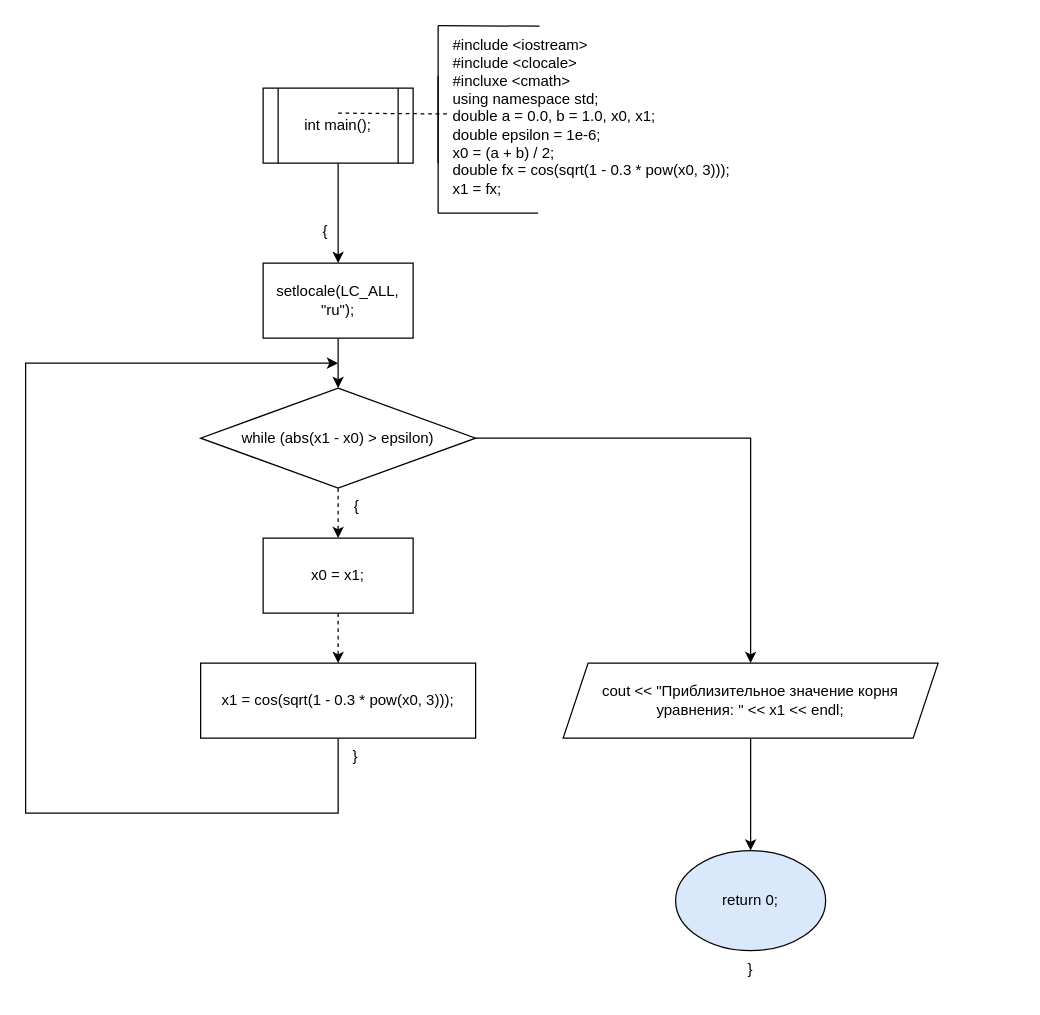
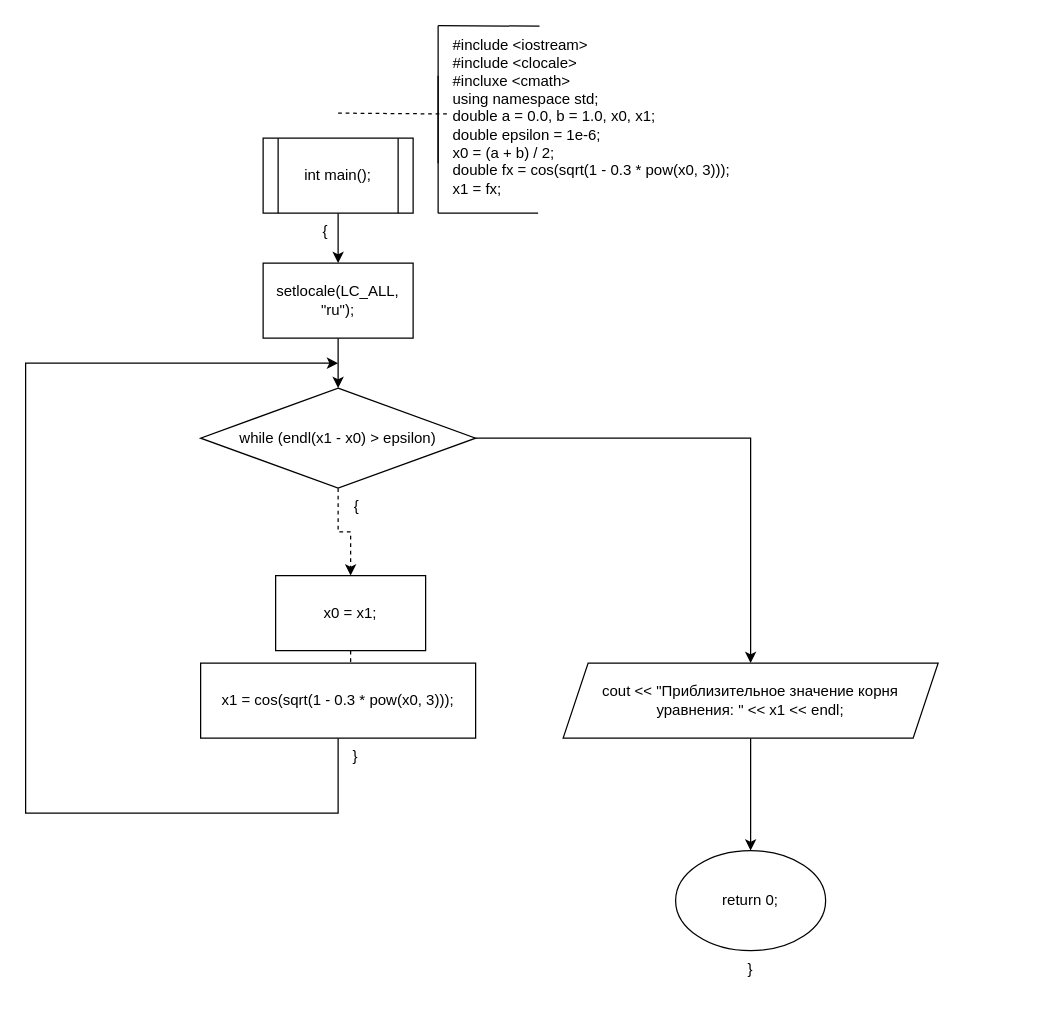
- <mxCell id="3" value="int main();" style="shape=process;whiteSpace=wrap;html=1;backgroundOutline=1;" vertex="1" parent="1"><mxGeometry x="210" y="70" width="120" height="60" as="geometry" /></mxCell>
+ <mxCell id="3" value="int main();" style="shape=process;whiteSpace=wrap;html=1;backgroundOutline=1;" vertex="1" parent="1"><mxGeometry x="210" y="110" width="120" height="60" as="geometry" /></mxCell>
- <mxCell id="15" value="while (abs(x1 - x0) &gt; epsilon)" style="rhombus;whiteSpace=wrap;html=1;" vertex="1" parent="1"><mxGeometry x="160" y="310" width="220" height="80" as="geometry" /></mxCell>
+ <mxCell id="15" value="while (endl(x1 - x0) &gt; epsilon)" style="rhombus;whiteSpace=wrap;html=1;" vertex="1" parent="1"><mxGeometry x="160" y="310" width="220" height="80" as="geometry" /></mxCell>
- <mxCell id="17" value="x0 = x1;" style="rounded=0;whiteSpace=wrap;html=1;" vertex="1" parent="1"><mxGeometry x="210" y="430" width="120" height="60" as="geometry" /></mxCell>
+ <mxCell id="17" value="x0 = x1;" style="rounded=0;whiteSpace=wrap;html=1;" vertex="1" parent="1"><mxGeometry x="220" y="460" width="120" height="60" as="geometry" /></mxCell>
- <mxCell id="24" value="return 0;" style="ellipse;whiteSpace=wrap;html=1;fillColor=#dae8fc;" vertex="1" parent="1"><mxGeometry x="540" y="680" width="120" height="80" as="geometry" /></mxCell>
+ <mxCell id="24" value="return 0;" style="ellipse;whiteSpace=wrap;html=1;" vertex="1" parent="1"><mxGeometry x="540" y="680" width="120" height="80" as="geometry" /></mxCell>
